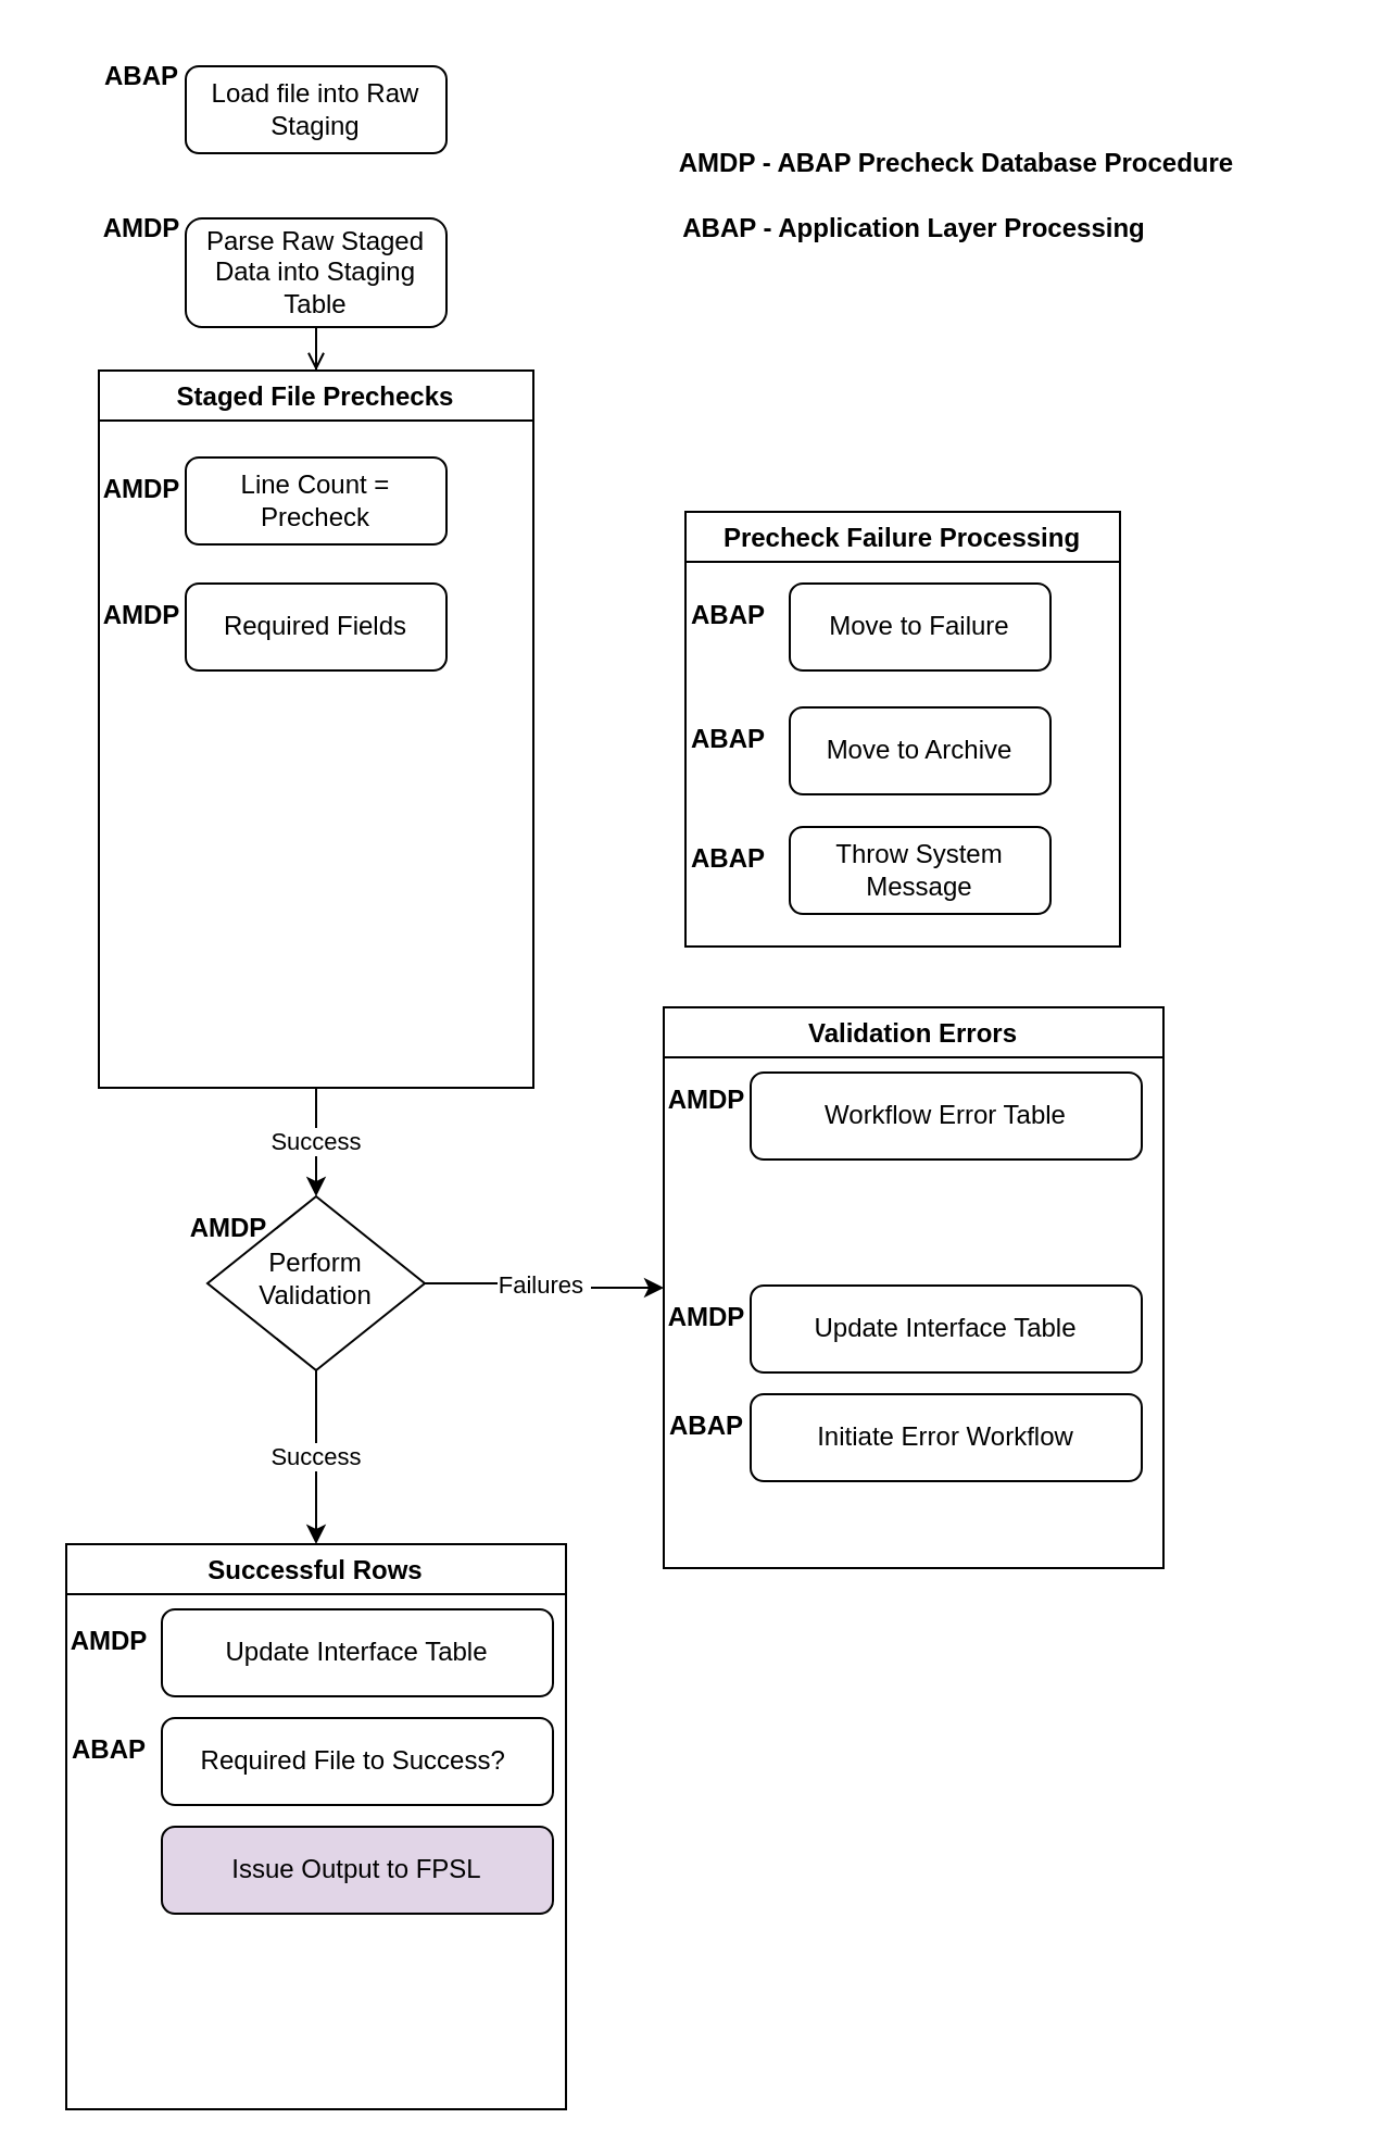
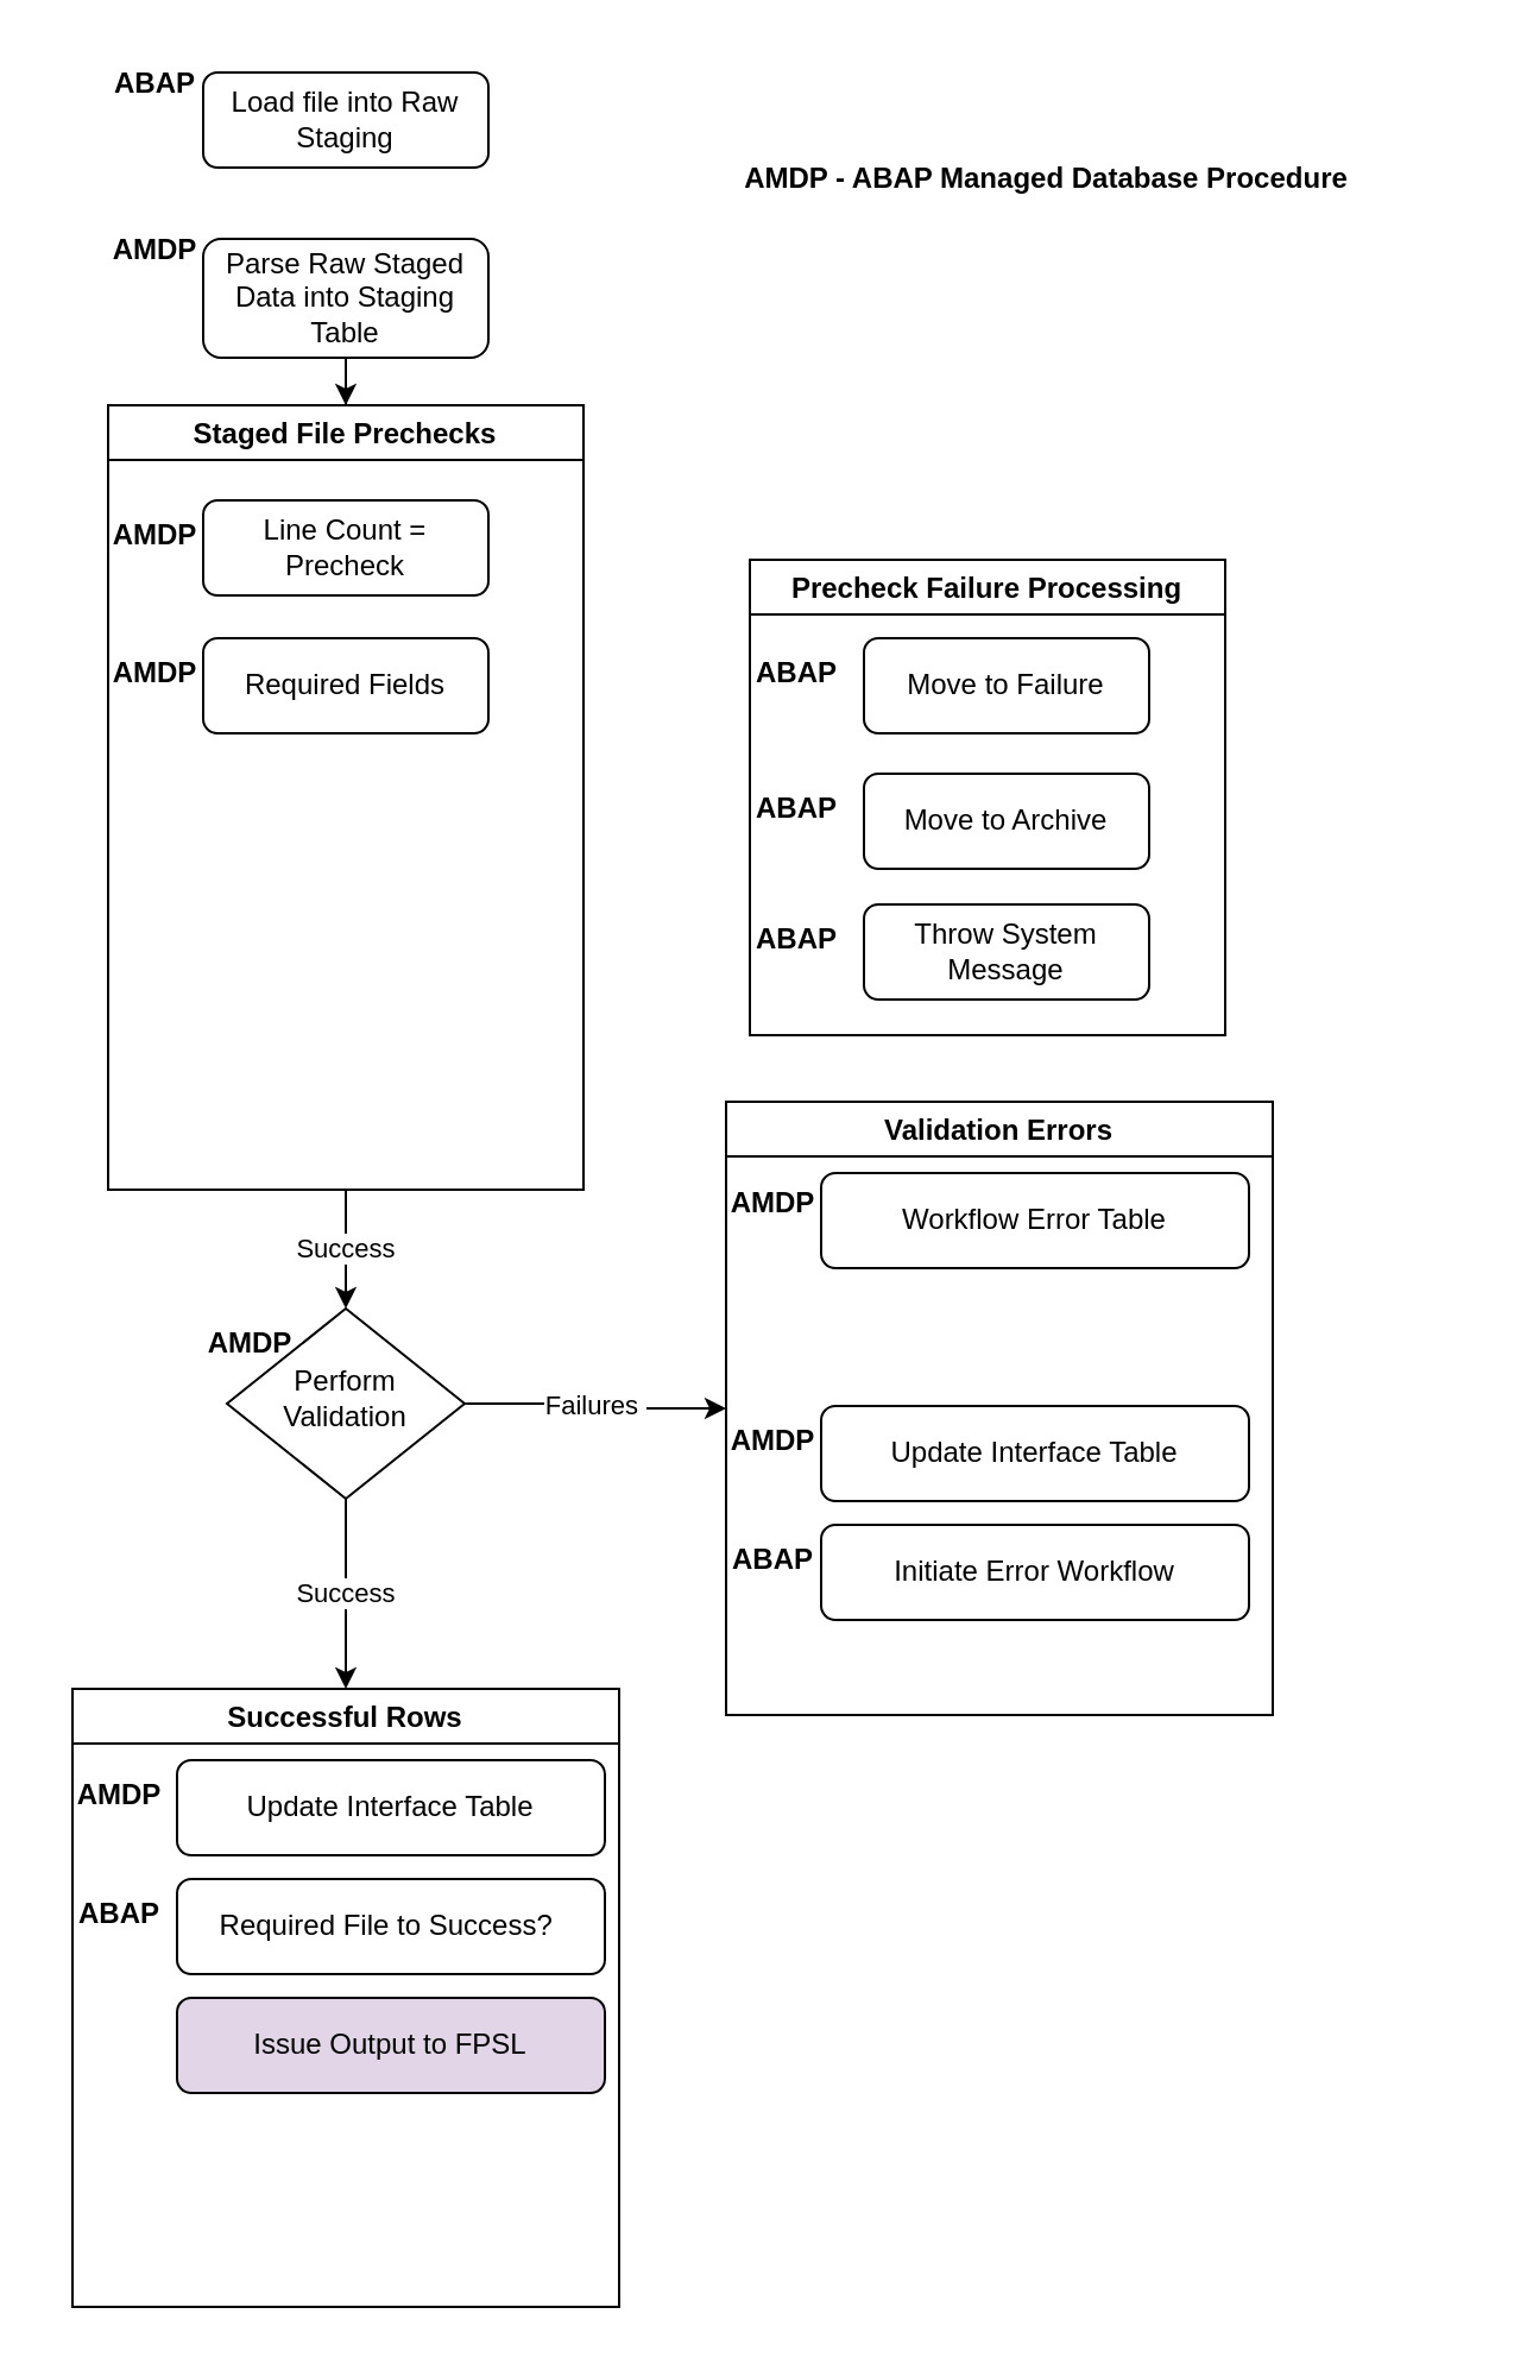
- <mxCell id="36" value="&lt;b&gt;AMDP - ABAP Precheck Database Procedure&lt;/b&gt;" style="text;html=1;strokeColor=none;fillColor=none;align=center;verticalAlign=middle;whiteSpace=wrap;rounded=0;" vertex="1" parent="1"><mxGeometry x="265" y="60" width="350" height="30" as="geometry" /></mxCell>
+ <mxCell id="36" value="&lt;b&gt;AMDP - ABAP Managed Database Procedure&lt;/b&gt;" style="text;html=1;strokeColor=none;fillColor=none;align=center;verticalAlign=middle;whiteSpace=wrap;rounded=0;" vertex="1" parent="1"><mxGeometry x="265" y="60" width="350" height="30" as="geometry" /></mxCell>
- <mxCell id="38" value="&lt;b&gt;ABAP - Application Layer Processing&lt;/b&gt;" style="text;html=1;strokeColor=none;fillColor=none;align=center;verticalAlign=middle;whiteSpace=wrap;rounded=0;" vertex="1" parent="1"><mxGeometry x="271.5" y="90" width="297" height="30" as="geometry" /></mxCell>
- <mxCell id="6" style="edgeStyle=orthogonalEdgeStyle;rounded=0;orthogonalLoop=1;jettySize=auto;html=1;endArrow=open;" edge="1" parent="1" source="7" target="9"><mxGeometry relative="1" as="geometry" /></mxCell>
+ <mxCell id="6" style="edgeStyle=orthogonalEdgeStyle;rounded=0;orthogonalLoop=1;jettySize=auto;html=1;" edge="1" parent="1" source="7" target="9"><mxGeometry relative="1" as="geometry" /></mxCell>
